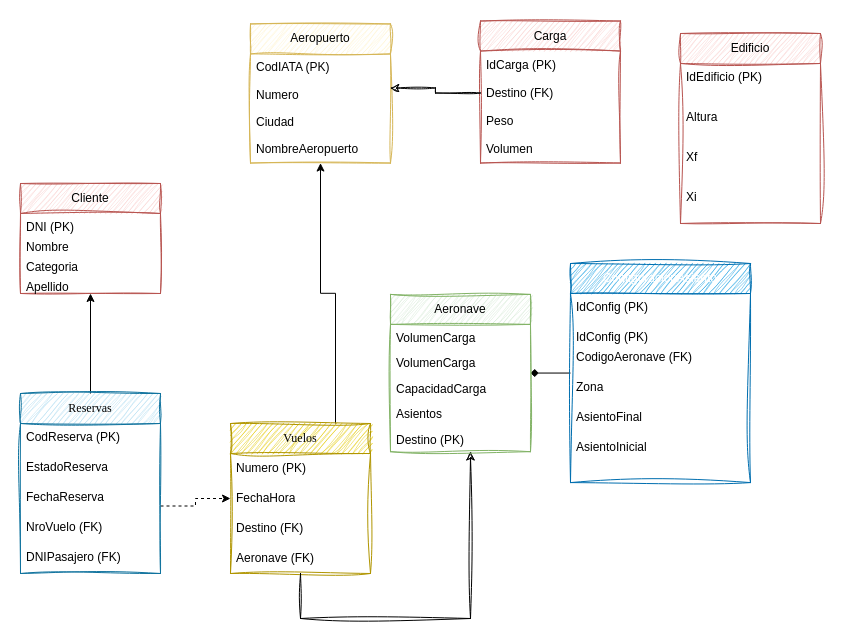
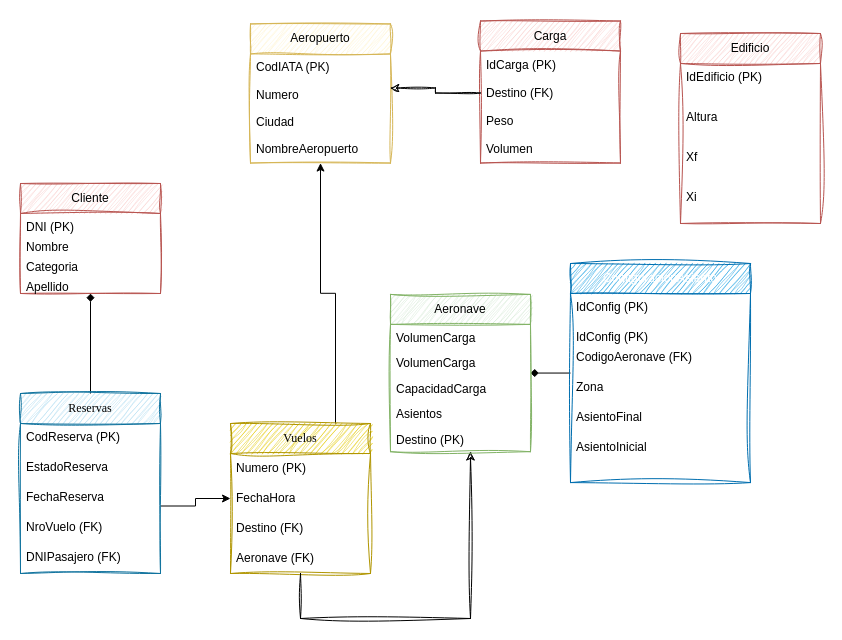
- <mxCell id="3" style="edgeStyle=orthogonalEdgeStyle;rounded=0;orthogonalLoop=1;jettySize=auto;html=1;strokeColor=#000000;exitX=0.5;exitY=0;exitDx=0;exitDy=0;" parent="1" source="12" target="22" edge="1"><mxGeometry relative="1" as="geometry" /></mxCell>
+ <mxCell id="3" style="edgeStyle=orthogonalEdgeStyle;rounded=0;orthogonalLoop=1;jettySize=auto;html=1;strokeColor=#000000;exitX=0.5;exitY=0;exitDx=0;exitDy=0;endArrow=diamond;" parent="1" source="12" target="22" edge="1"><mxGeometry relative="1" as="geometry" /></mxCell>
- <mxCell id="4" style="edgeStyle=orthogonalEdgeStyle;rounded=0;orthogonalLoop=1;jettySize=auto;html=1;strokeColor=#000000;entryX=0;entryY=0.5;entryDx=0;entryDy=0;exitX=1;exitY=0.75;exitDx=0;exitDy=0;dashed=1;" parent="1" source="15" target="8" edge="1"><mxGeometry relative="1" as="geometry" /></mxCell>
+ <mxCell id="4" style="edgeStyle=orthogonalEdgeStyle;rounded=0;orthogonalLoop=1;jettySize=auto;html=1;strokeColor=#000000;entryX=0;entryY=0.5;entryDx=0;entryDy=0;exitX=1;exitY=0.75;exitDx=0;exitDy=0;" parent="1" source="15" target="8" edge="1"><mxGeometry relative="1" as="geometry" /></mxCell>
